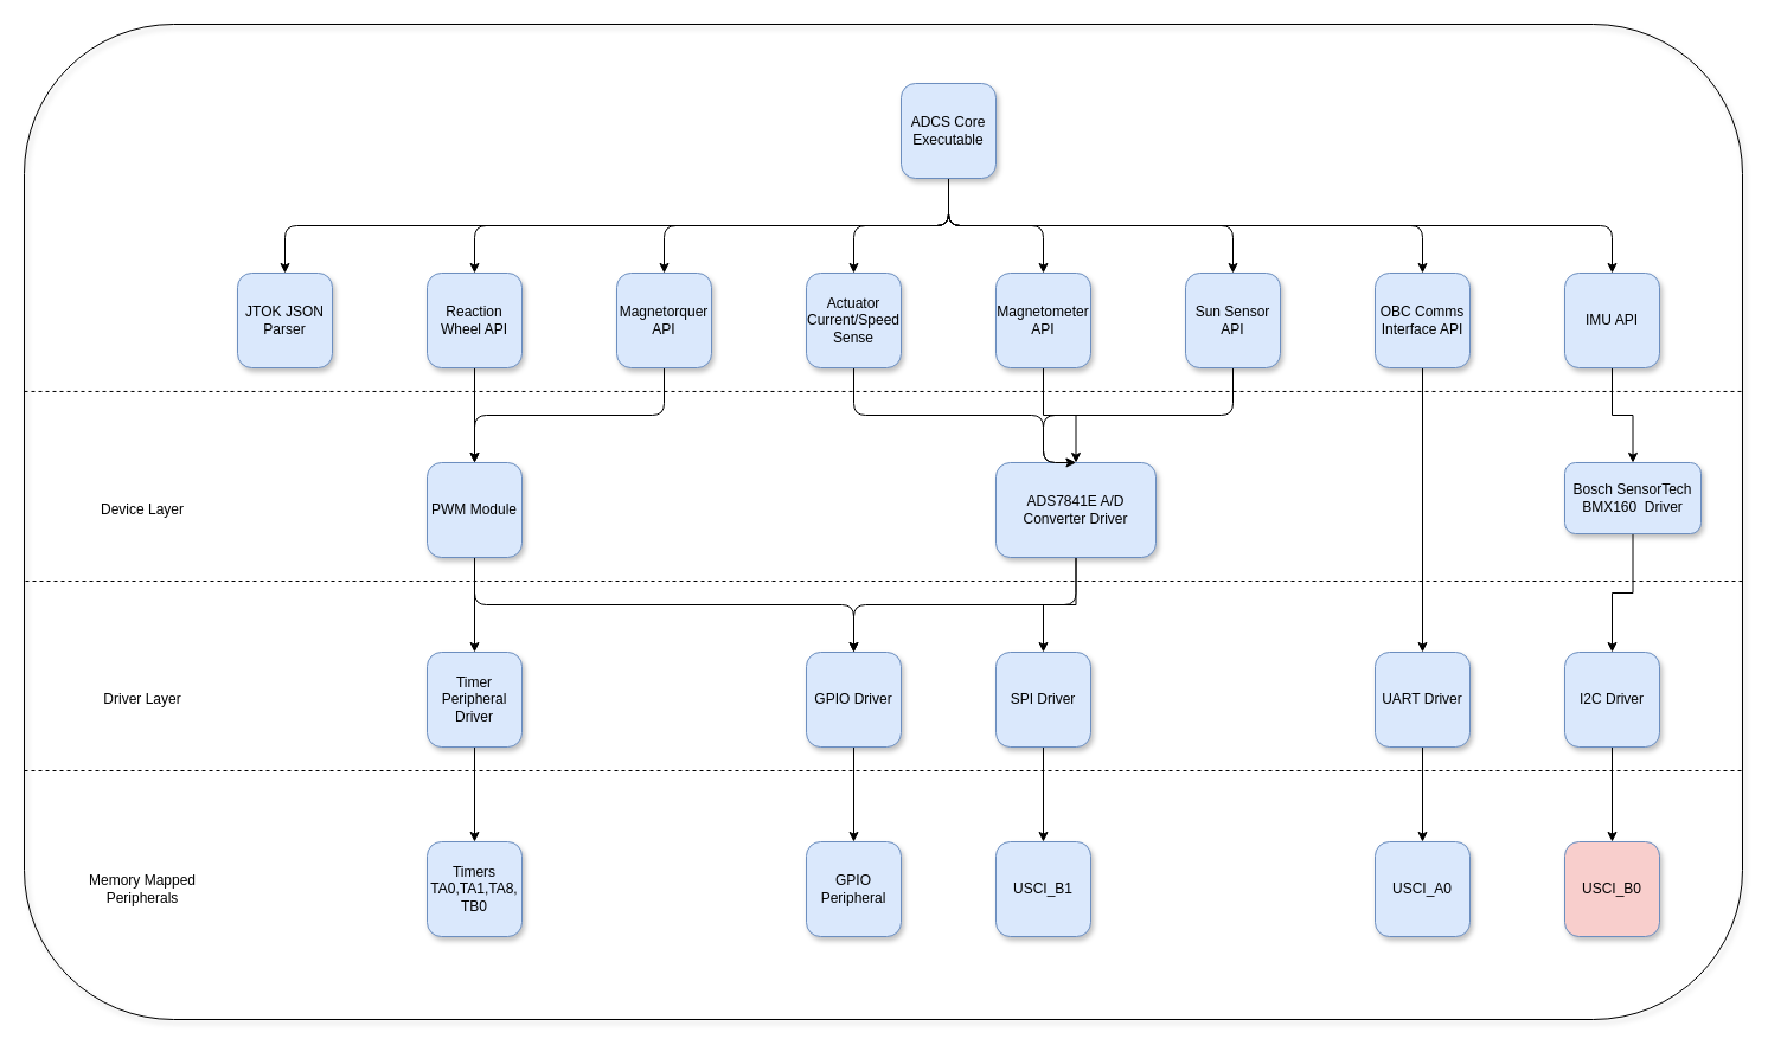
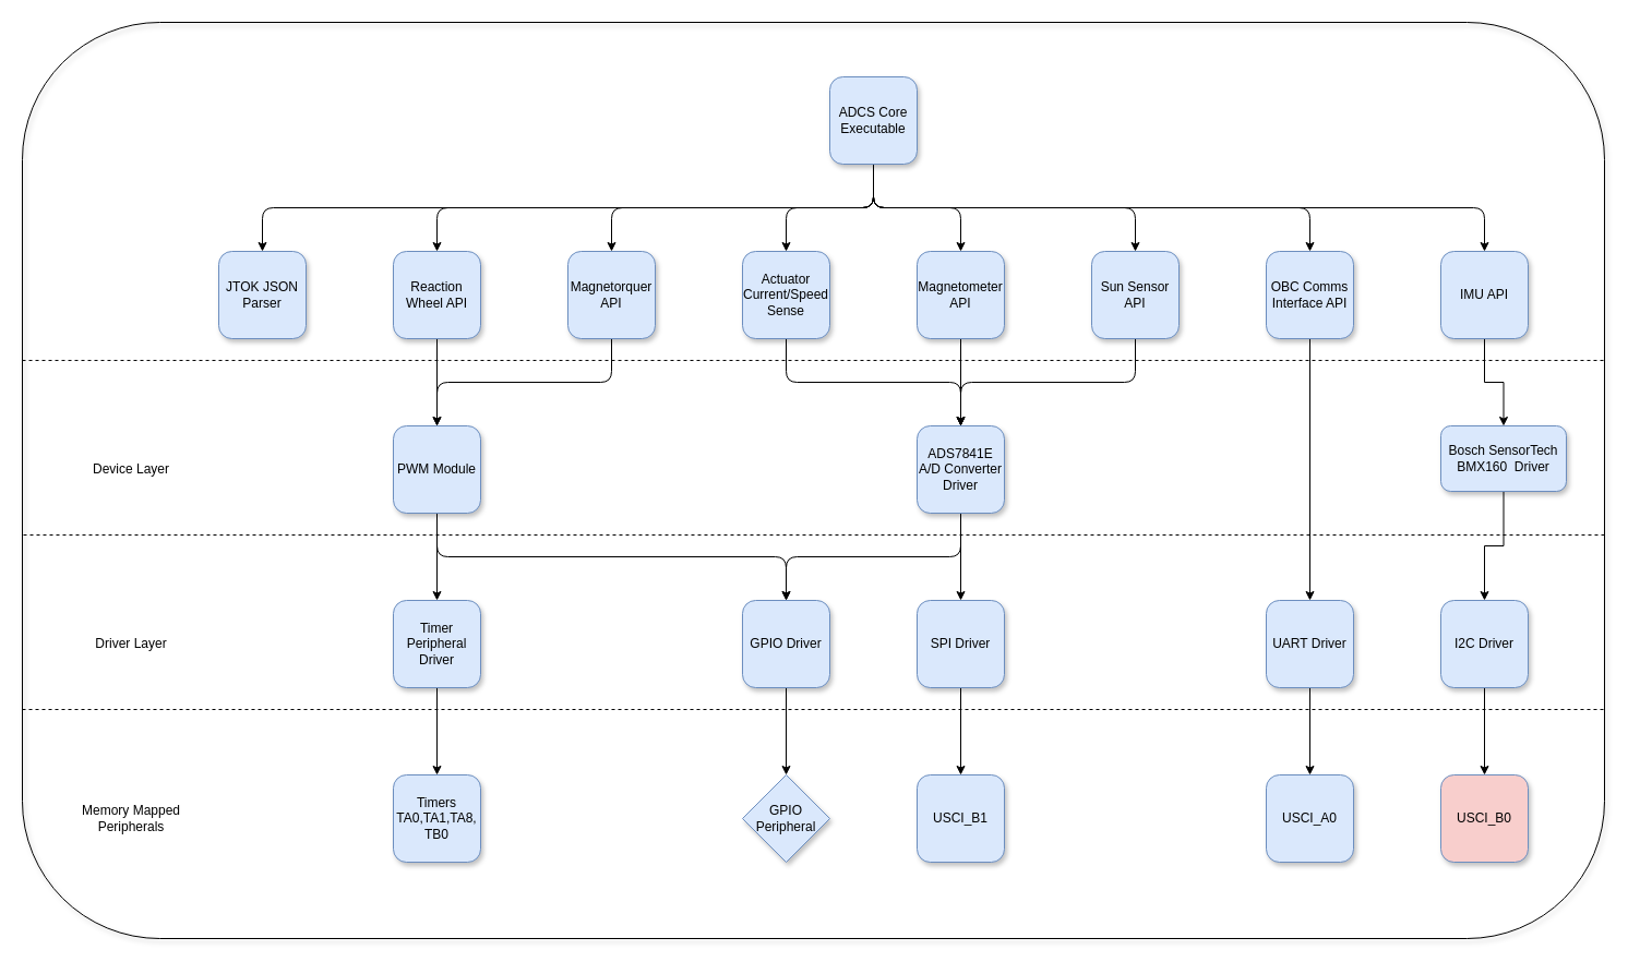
- <mxCell id="31" value="ADS7841E A/D Converter Driver" style="whiteSpace=wrap;html=1;aspect=fixed;rounded=1;fillColor=#dae8fc;strokeColor=#6c8ebf;glass=0;shadow=1;" vertex="1" parent="1"><mxGeometry x="840" y="390" width="135" height="80" as="geometry" /></mxCell>
+ <mxCell id="31" value="ADS7841E A/D Converter Driver" style="whiteSpace=wrap;html=1;aspect=fixed;rounded=1;fillColor=#dae8fc;strokeColor=#6c8ebf;glass=0;shadow=1;" vertex="1" parent="1"><mxGeometry x="840" y="390" width="80" height="80" as="geometry" /></mxCell>
- <mxCell id="37" value="GPIO Peripheral" style="whiteSpace=wrap;html=1;aspect=fixed;rounded=1;fillColor=#dae8fc;strokeColor=#6c8ebf;glass=0;shadow=1;" vertex="1" parent="1"><mxGeometry x="680" y="710" width="80" height="80" as="geometry" /></mxCell>
+ <mxCell id="37" value="GPIO Peripheral" style="rhombus;whiteSpace=wrap;html=1;aspect=fixed;fillColor=#dae8fc;strokeColor=#6c8ebf;glass=0;shadow=1;" vertex="1" parent="1"><mxGeometry x="680" y="710" width="80" height="80" as="geometry" /></mxCell>
